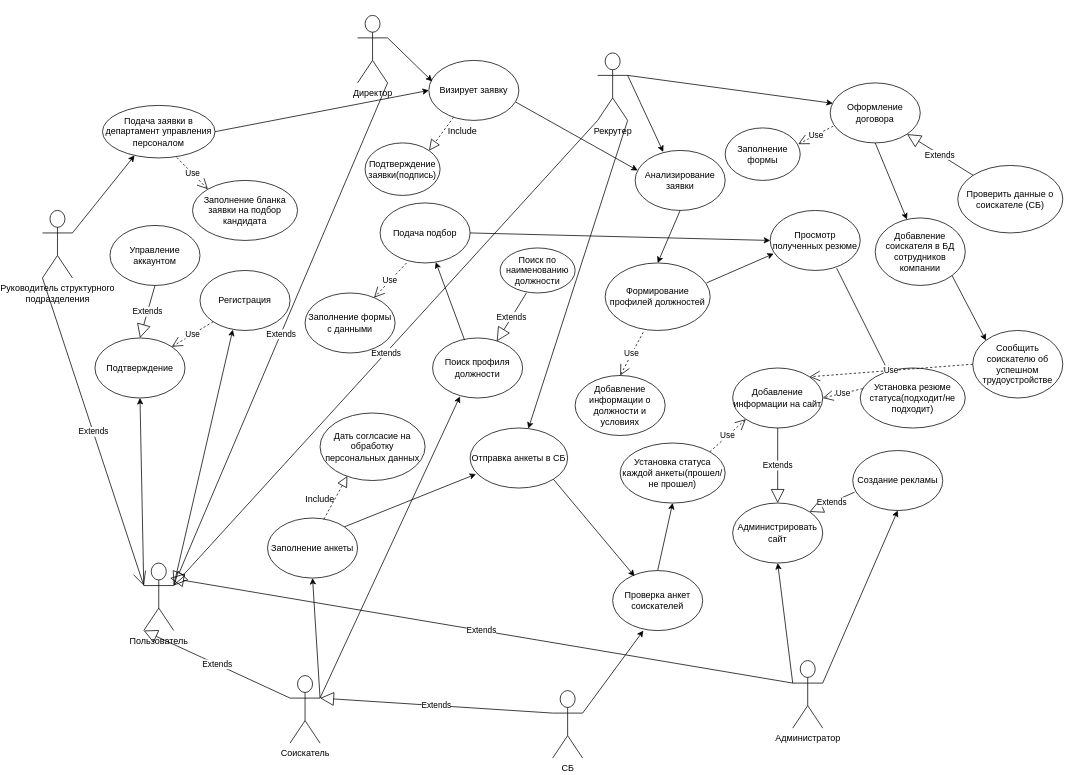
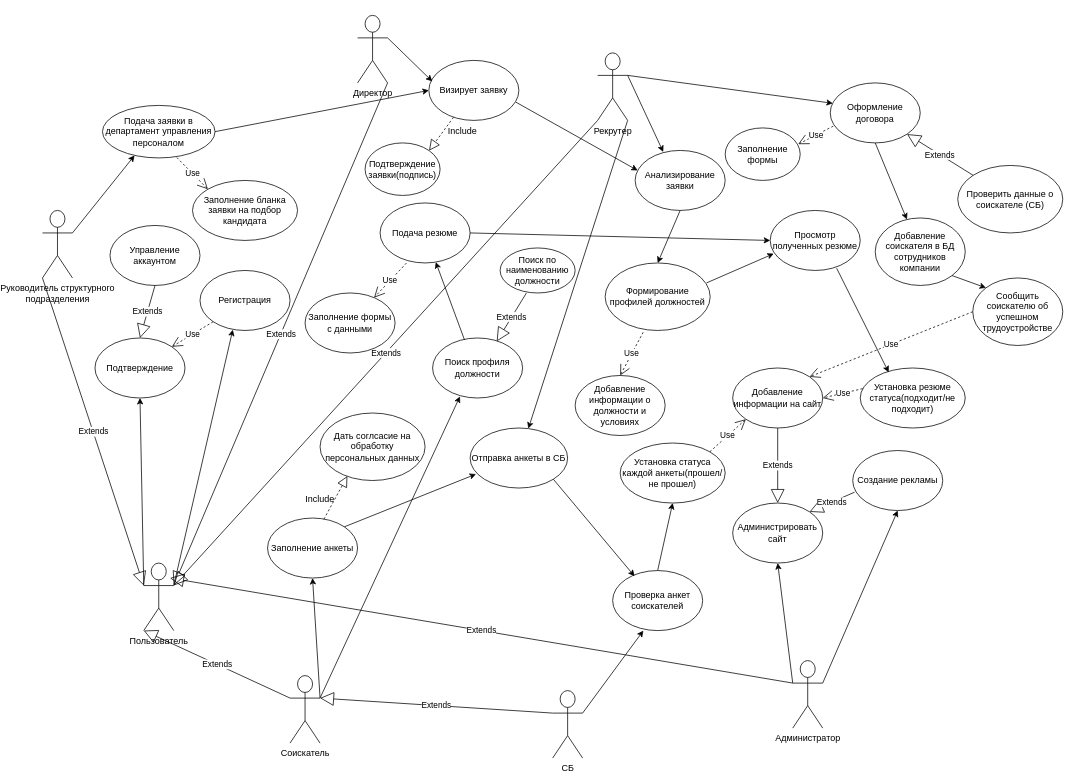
- <mxCell id="34" value="Подача подбор" style="ellipse;whiteSpace=wrap;html=1;" parent="1" vertex="1"><mxGeometry x="470" y="270" width="120" height="80" as="geometry" /></mxCell>
+ <mxCell id="34" value="Подача резюме" style="ellipse;whiteSpace=wrap;html=1;" parent="1" vertex="1"><mxGeometry x="470" y="270" width="120" height="80" as="geometry" /></mxCell>
- <mxCell id="82" value="Сообщить соискателю об успешном трудоустройстве" style="ellipse;whiteSpace=wrap;html=1;" parent="1" vertex="1"><mxGeometry x="1260" y="440" width="120" height="90" as="geometry" /></mxCell>
+ <mxCell id="82" value="Сообщить соискателю об успешном трудоустройстве" style="ellipse;whiteSpace=wrap;html=1;" parent="1" vertex="1"><mxGeometry x="1260" y="370" width="120" height="90" as="geometry" /></mxCell>
- <mxCell id="50" value="Extends" style="endArrow=open;endSize=16;endFill=0;html=1;rounded=0;exitX=0;exitY=1;exitDx=0;exitDy=0;exitPerimeter=0;entryX=0;entryY=0.333;entryDx=0;entryDy=0;entryPerimeter=0;" parent="1" source="2" target="17" edge="1"><mxGeometry width="160" relative="1" as="geometry"><mxPoint x="680" y="610" as="sourcePoint" /><mxPoint x="840" y="610" as="targetPoint" /></mxGeometry></mxCell>
+ <mxCell id="50" value="Extends" style="endArrow=block;endSize=16;endFill=0;html=1;rounded=0;exitX=0;exitY=1;exitDx=0;exitDy=0;exitPerimeter=0;entryX=0;entryY=0.333;entryDx=0;entryDy=0;entryPerimeter=0;" parent="1" source="2" target="17" edge="1"><mxGeometry width="160" relative="1" as="geometry"><mxPoint x="680" y="610" as="sourcePoint" /><mxPoint x="840" y="610" as="targetPoint" /></mxGeometry></mxCell>
